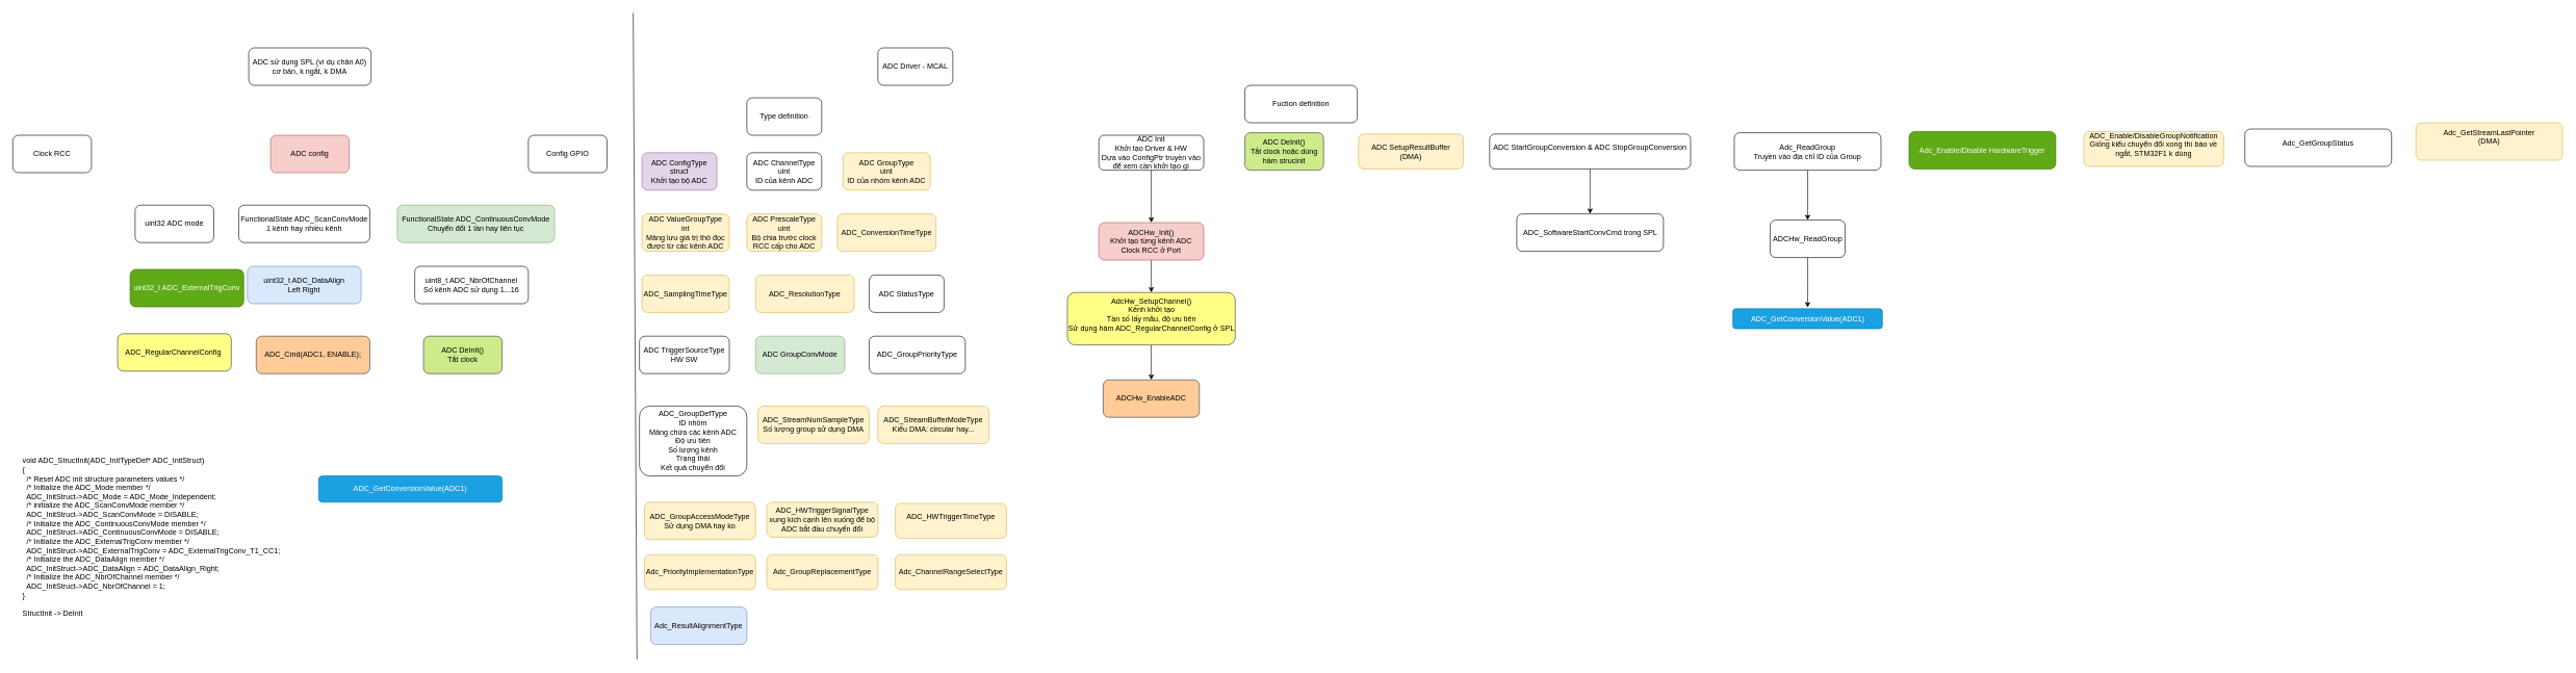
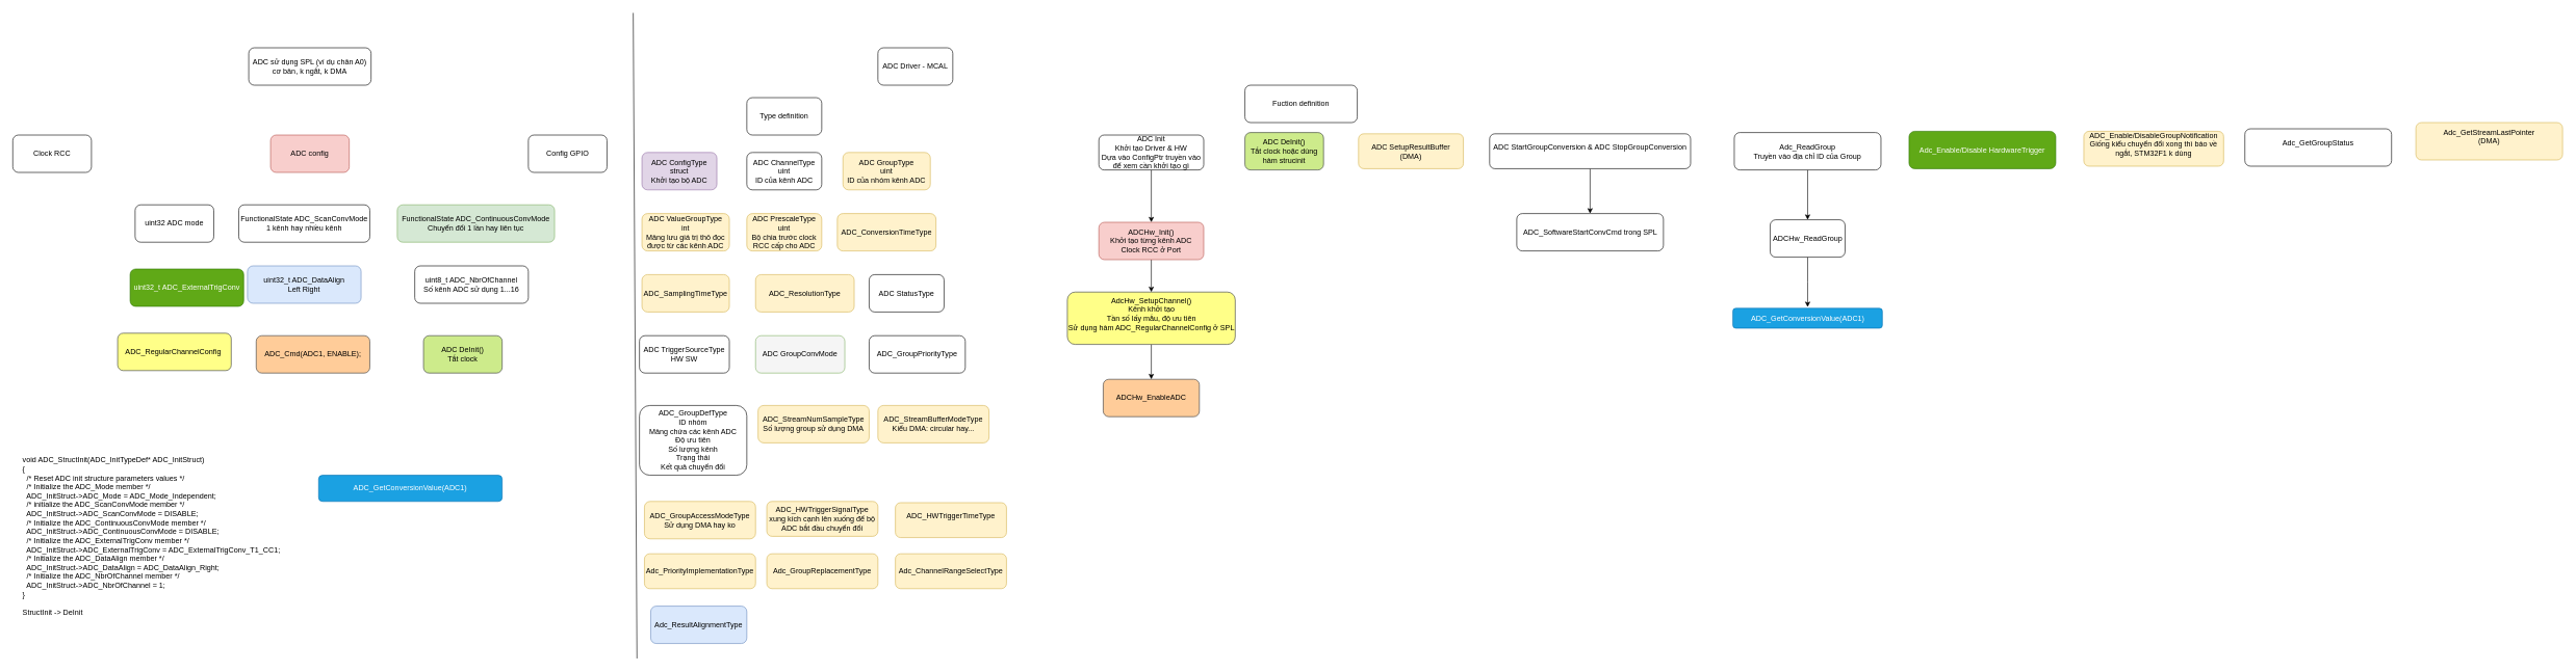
- <mxCell id="25" value="ADC GroupConvMode" style="rounded=1;whiteSpace=wrap;html=1;fillColor=#d5e8d4;strokeColor=#82b366;" parent="1" vertex="1"><mxGeometry x="1210" y="538" width="143" height="60" as="geometry" /></mxCell>
+ <mxCell id="25" value="ADC GroupConvMode" style="rounded=1;whiteSpace=wrap;html=1;fillColor=#f5f5f5;strokeColor=#82b366;" parent="1" vertex="1"><mxGeometry x="1210" y="538" width="143" height="60" as="geometry" /></mxCell>
